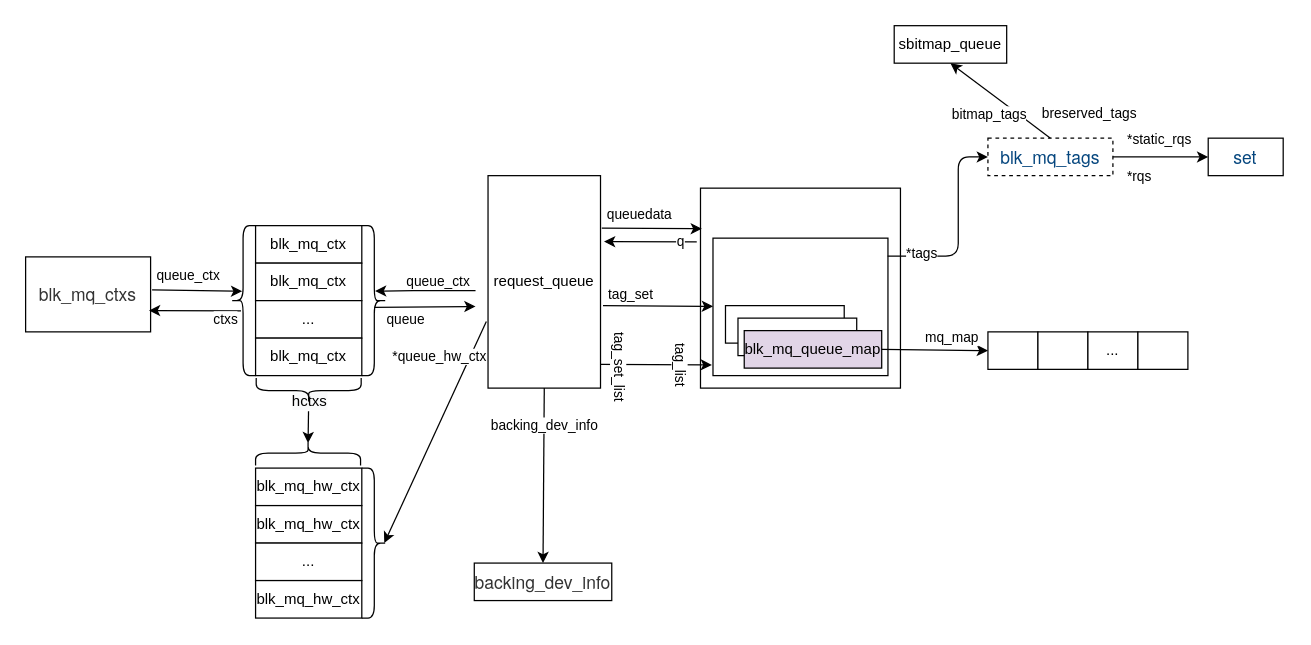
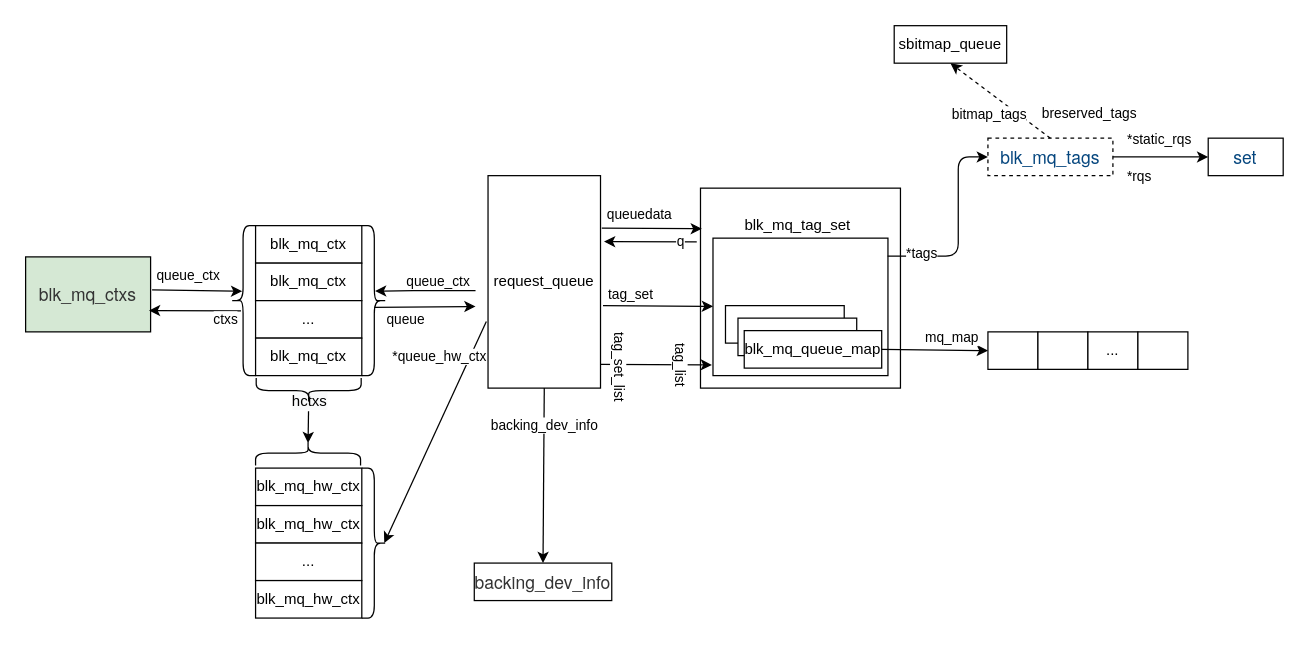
- <mxCell id="24" value="" style="endArrow=classic;html=1;exitX=0.5;exitY=0;exitDx=0;exitDy=0;entryX=0.5;entryY=1;entryDx=0;entryDy=0;" edge="1" parent="1" source="3" target="23"><mxGeometry width="50" height="50" relative="1" as="geometry"><mxPoint x="700" y="100" as="sourcePoint" /><mxPoint x="750" y="50" as="targetPoint" /></mxGeometry></mxCell>
+ <mxCell id="24" value="" style="endArrow=classic;html=1;exitX=0.5;exitY=0;exitDx=0;exitDy=0;entryX=0.5;entryY=1;entryDx=0;entryDy=0;dashed=1;" edge="1" parent="1" source="3" target="23"><mxGeometry width="50" height="50" relative="1" as="geometry"><mxPoint x="700" y="100" as="sourcePoint" /><mxPoint x="750" y="50" as="targetPoint" /></mxGeometry></mxCell>
+ <mxCell id="10" value="blk_mq_tag_set" style="text;html=1;strokeColor=none;fillColor=none;align=center;verticalAlign=middle;whiteSpace=wrap;rounded=0;" vertex="1" parent="1"><mxGeometry x="617.5" y="170" width="40" height="20" as="geometry" /></mxCell>
- <mxCell id="4" value="&lt;font color=&quot;#333333&quot; face=&quot;helvetica neue, helvetica, arial, pingfang sc, hiragino sans gb, wenquanyi micro hei, microsoft yahei, sans-serif&quot;&gt;&lt;span style=&quot;font-size: 14px&quot;&gt;blk_mq_ctxs&lt;/span&gt;&lt;/font&gt;" style="rounded=0;whiteSpace=wrap;html=1;" vertex="1" parent="1"><mxGeometry y="205" width="100" height="60" as="geometry" x="20" /></mxCell>
+ <mxCell id="4" value="&lt;font color=&quot;#333333&quot; face=&quot;helvetica neue, helvetica, arial, pingfang sc, hiragino sans gb, wenquanyi micro hei, microsoft yahei, sans-serif&quot;&gt;&lt;span style=&quot;font-size: 14px&quot;&gt;blk_mq_ctxs&lt;/span&gt;&lt;/font&gt;" style="rounded=0;whiteSpace=wrap;html=1;fillColor=#d5e8d4;" vertex="1" parent="1"><mxGeometry y="205" width="100" height="60" as="geometry" x="20" /></mxCell>
- <mxCell id="9" value="blk_mq_queue_map" style="rounded=0;whiteSpace=wrap;html=1;fillColor=#e1d5e7;" vertex="1" parent="1"><mxGeometry x="595" y="264" width="110" height="30" as="geometry" /></mxCell>
+ <mxCell id="9" value="blk_mq_queue_map" style="rounded=0;whiteSpace=wrap;html=1;" vertex="1" parent="1"><mxGeometry x="595" y="264" width="110" height="30" as="geometry" /></mxCell>
